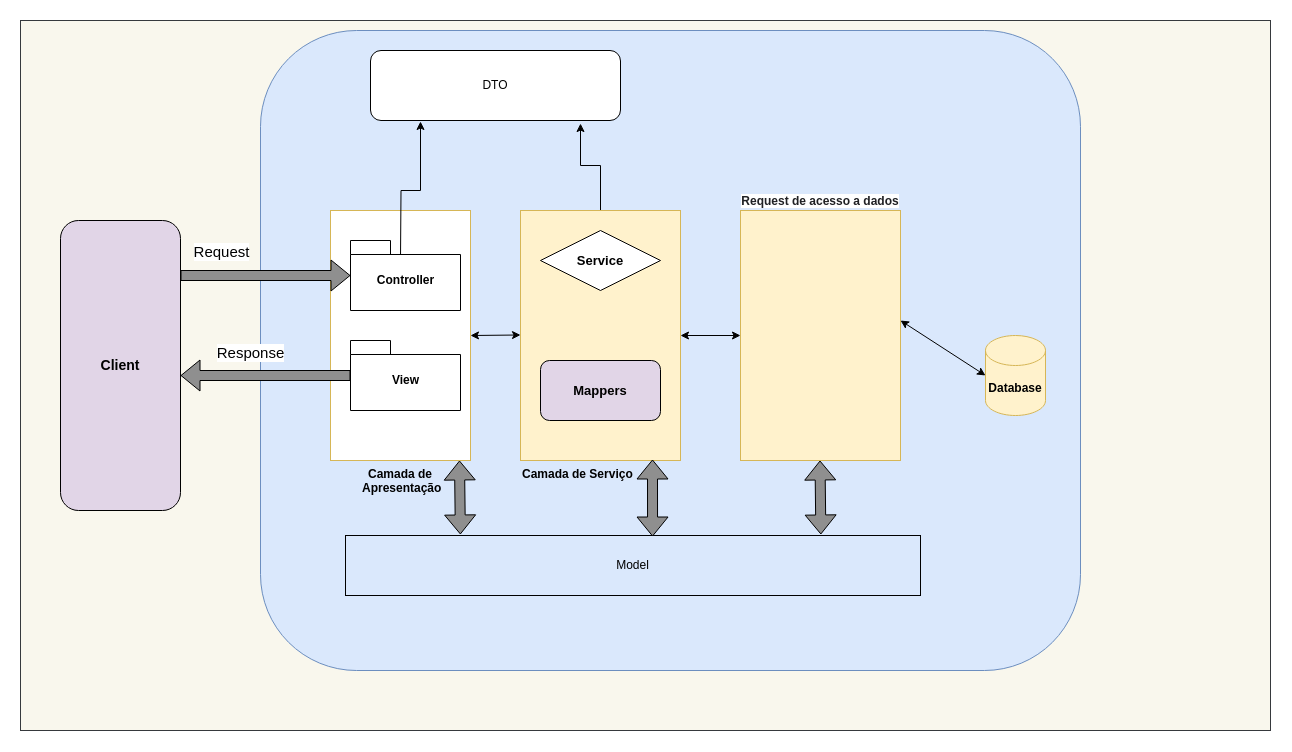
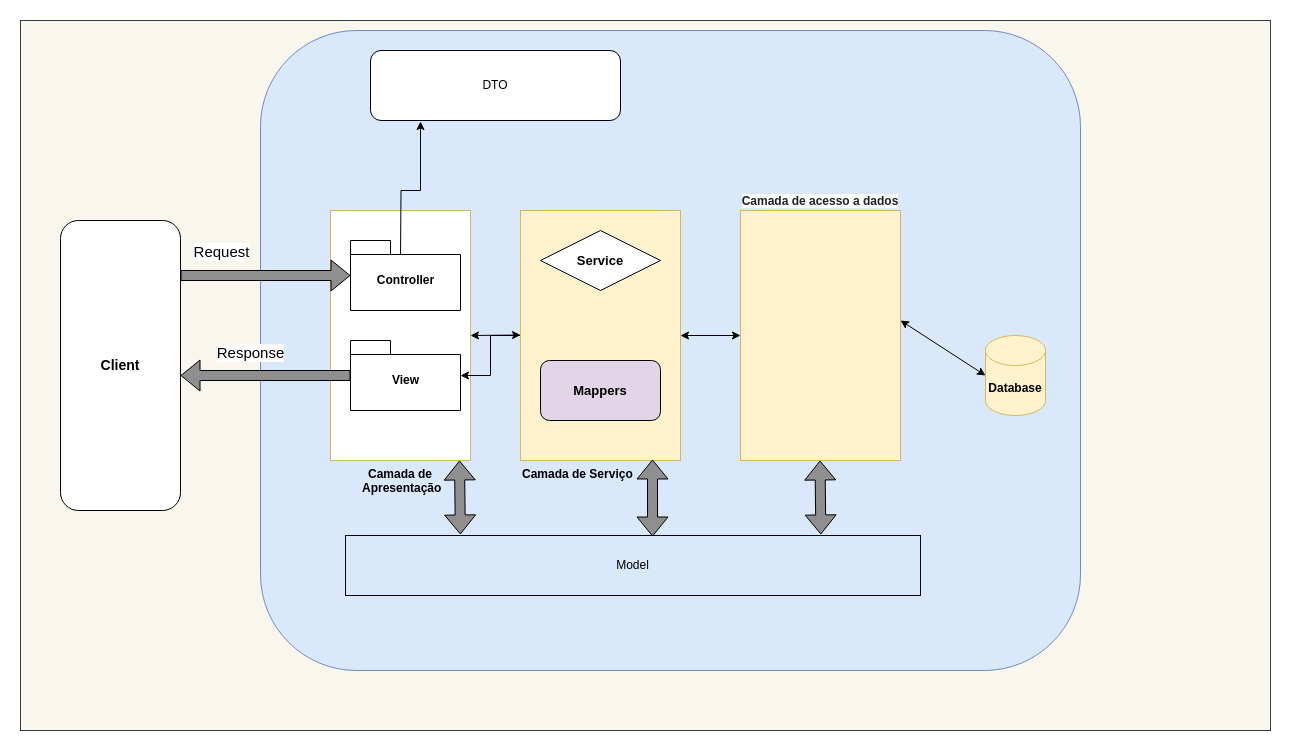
- <mxCell id="7" style="edgeStyle=orthogonalEdgeStyle;rounded=0;orthogonalLoop=1;jettySize=auto;html=1;entryX=0.84;entryY=1.043;entryDx=0;entryDy=0;entryPerimeter=0;" edge="1" parent="1" source="8" target="12"><mxGeometry relative="1" as="geometry" /></mxCell>
+ <mxCell id="7" style="edgeStyle=orthogonalEdgeStyle;rounded=0;orthogonalLoop=1;jettySize=auto;html=1;" edge="1" parent="1" source="8" target="15"><mxGeometry relative="1" as="geometry" /></mxCell>
- <mxCell id="5" value="&lt;span style=&quot;color: rgb(32, 33, 36); font-family: arial, sans-serif; font-size: 12px; text-align: left; background-color: rgb(255, 255, 255);&quot;&gt;&lt;b&gt;Request de acesso a dados&lt;/b&gt;&lt;/span&gt;" style="rounded=0;whiteSpace=wrap;html=1;direction=south;labelPosition=center;verticalLabelPosition=top;align=center;verticalAlign=bottom;fontSize=12;fillColor=#fff2cc;strokeColor=#d6b656;" vertex="1" parent="1"><mxGeometry x="740" y="210" width="160" height="250" as="geometry" /></mxCell>
+ <mxCell id="5" value="&lt;span style=&quot;color: rgb(32, 33, 36); font-family: arial, sans-serif; font-size: 12px; text-align: left; background-color: rgb(255, 255, 255);&quot;&gt;&lt;b&gt;Camada de acesso a dados&lt;/b&gt;&lt;/span&gt;" style="rounded=0;whiteSpace=wrap;html=1;direction=south;labelPosition=center;verticalLabelPosition=top;align=center;verticalAlign=bottom;fontSize=12;fillColor=#fff2cc;strokeColor=#d6b656;" vertex="1" parent="1"><mxGeometry x="740" y="210" width="160" height="250" as="geometry" /></mxCell>
- <mxCell id="14" value="Client" style="rounded=1;whiteSpace=wrap;html=1;fontStyle=1;fontSize=14;fillColor=#e1d5e7;" vertex="1" parent="1"><mxGeometry x="60" y="220" width="120" height="290" as="geometry" /></mxCell>
+ <mxCell id="14" value="Client" style="rounded=1;whiteSpace=wrap;html=1;fontStyle=1;fontSize=14;" vertex="1" parent="1"><mxGeometry x="60" y="220" width="120" height="290" as="geometry" /></mxCell>
